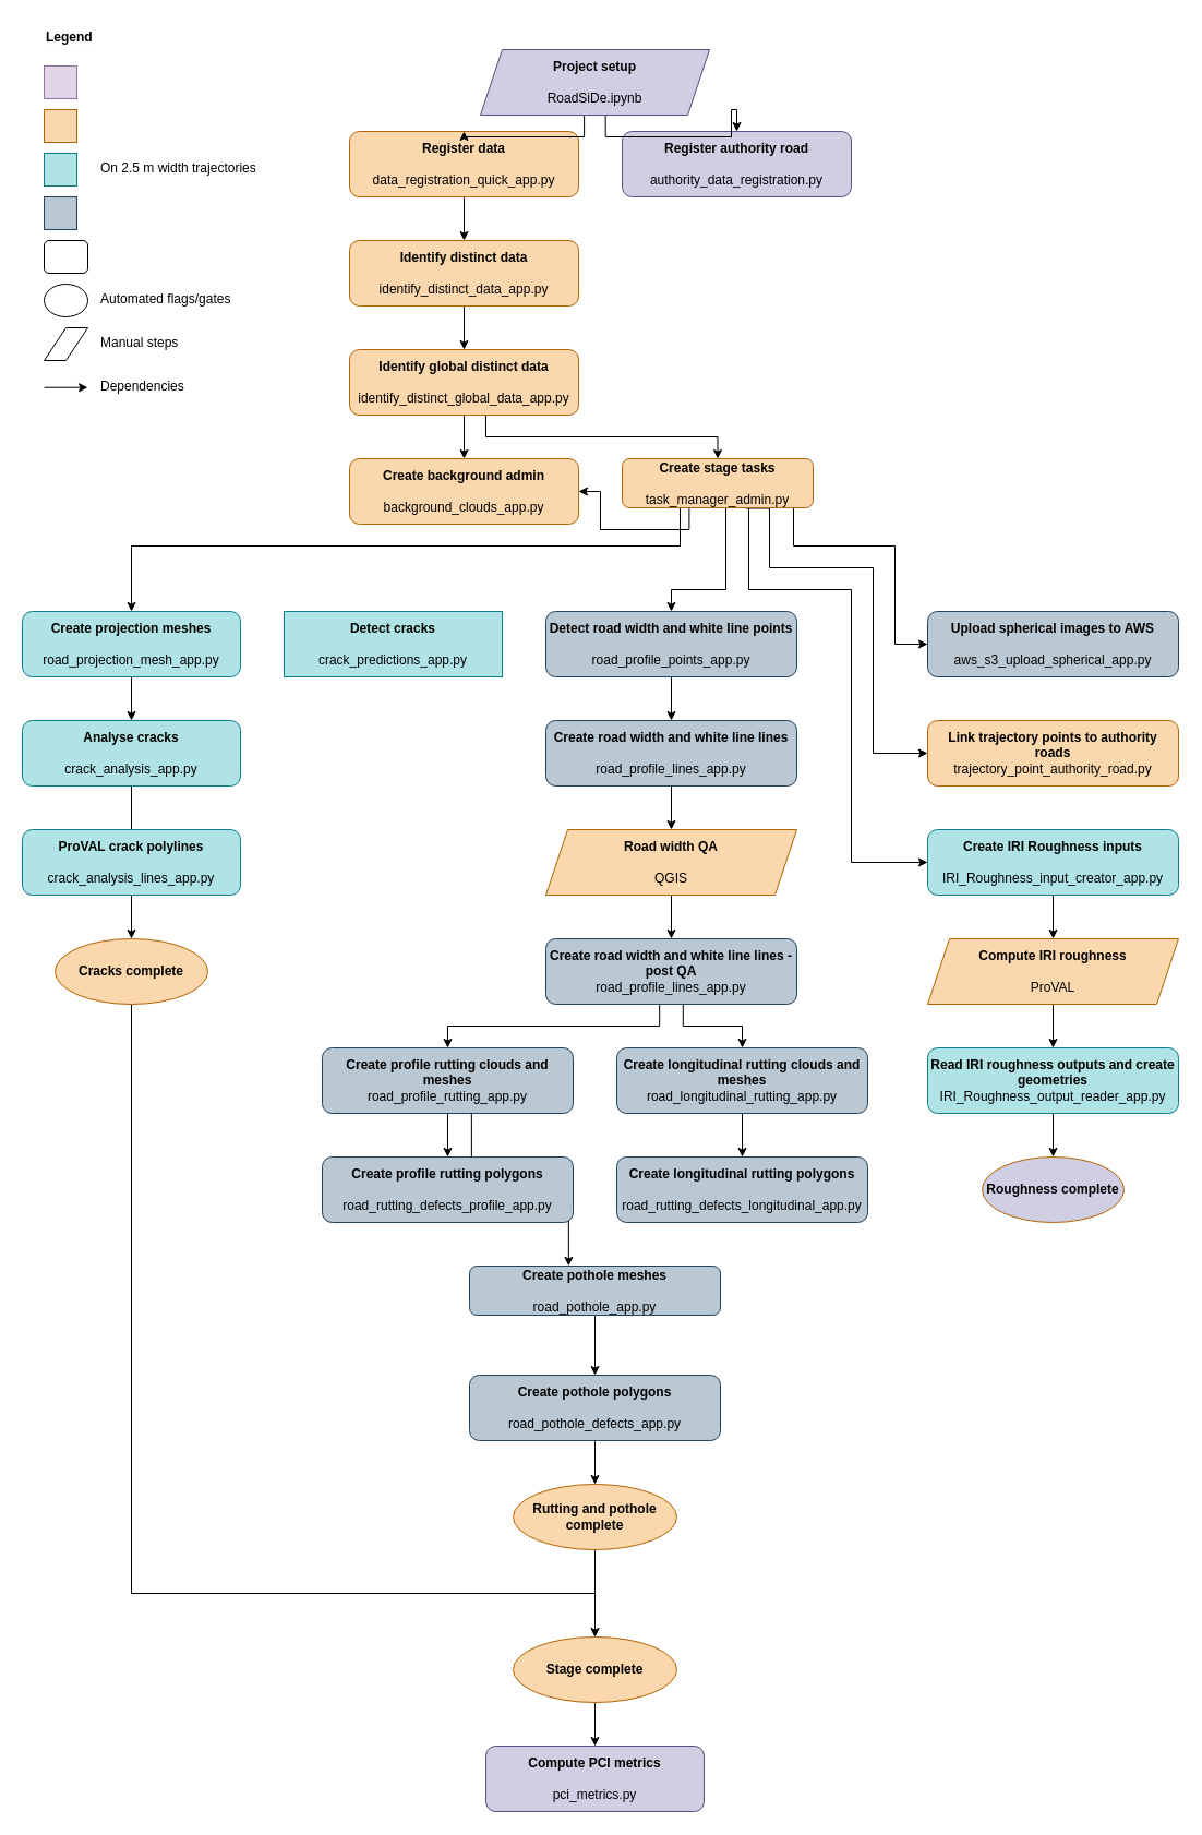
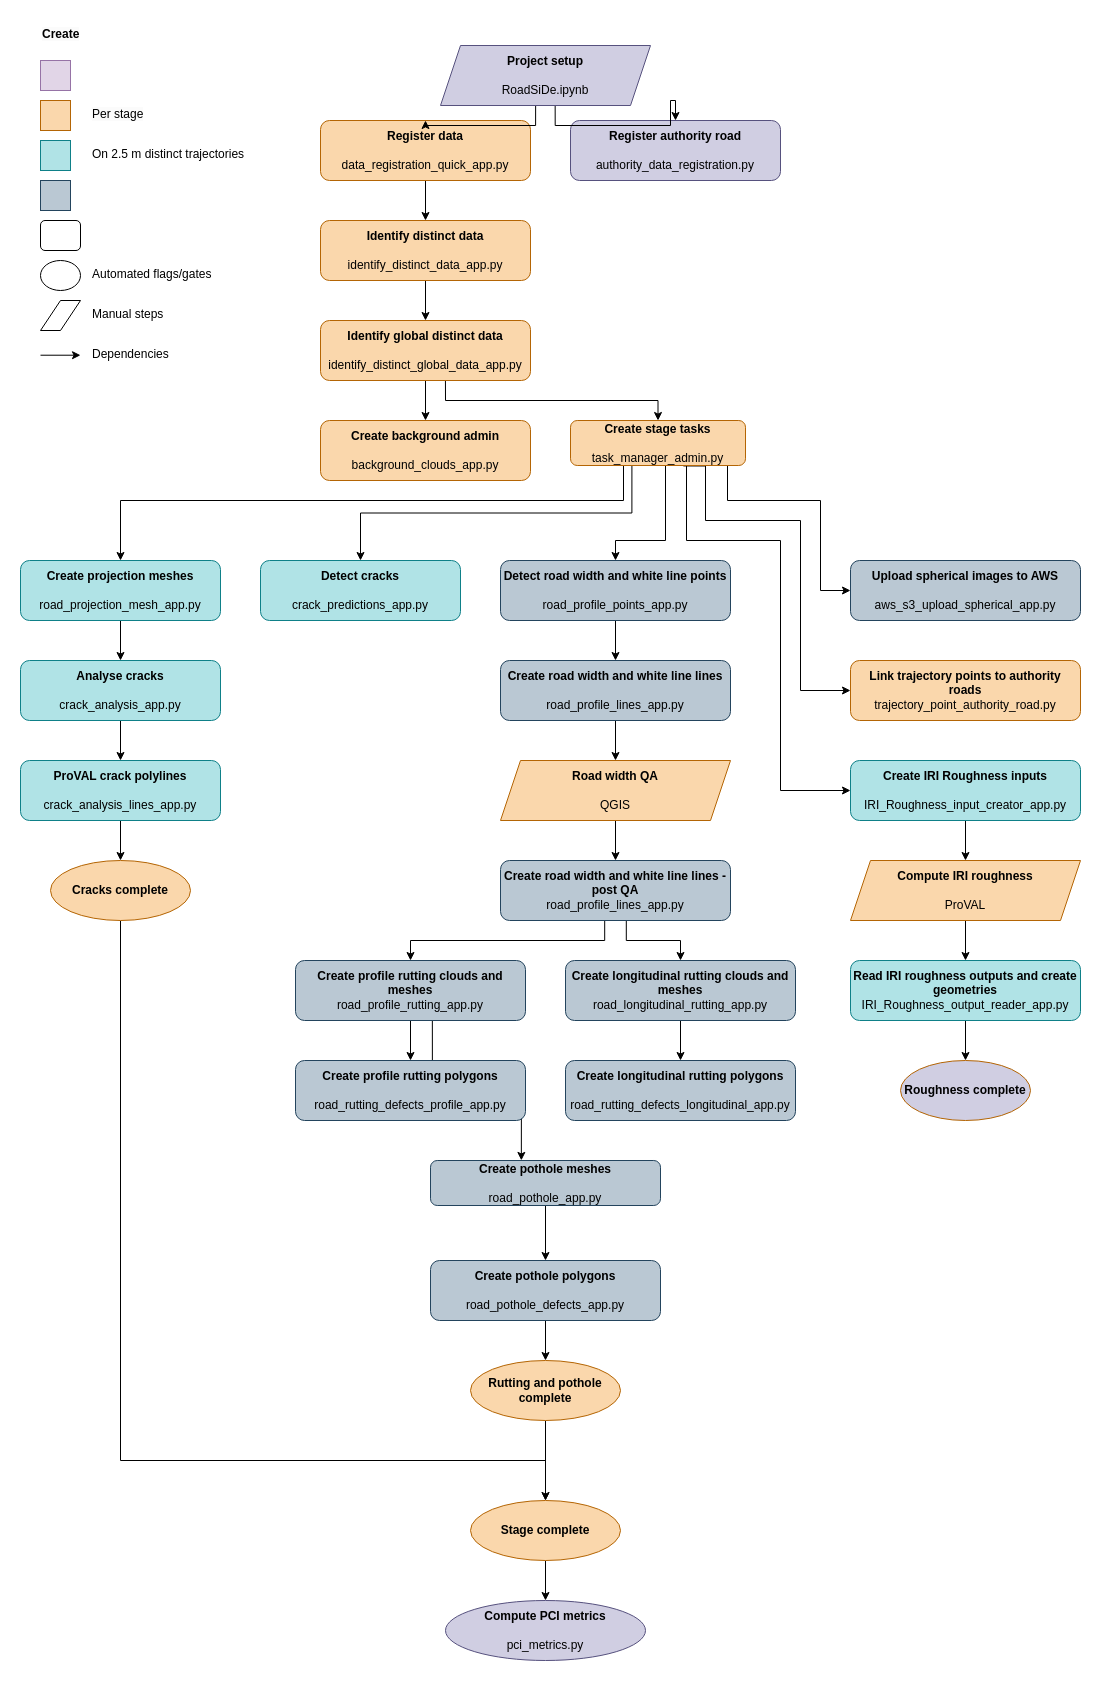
- <mxCell id="75" value="&lt;span style=&quot;color: rgb(0, 0, 0); font-family: Helvetica; font-size: 12px; font-style: normal; font-variant-ligatures: normal; font-variant-caps: normal; letter-spacing: normal; orphans: 2; text-align: center; text-indent: 0px; text-transform: none; widows: 2; word-spacing: 0px; -webkit-text-stroke-width: 0px; white-space: normal; background-color: rgb(251, 251, 251); text-decoration-thickness: initial; text-decoration-style: initial; text-decoration-color: initial; float: none; display: inline !important;&quot;&gt;&lt;b&gt;Legend&lt;/b&gt;&lt;/span&gt;" style="text;whiteSpace=wrap;html=1;" parent="1" vertex="1"><mxGeometry x="40" y="20" width="130" height="30" as="geometry" /></mxCell>
+ <mxCell id="75" value="&lt;span style=&quot;color: rgb(0, 0, 0); font-family: Helvetica; font-size: 12px; font-style: normal; font-variant-ligatures: normal; font-variant-caps: normal; letter-spacing: normal; orphans: 2; text-align: center; text-indent: 0px; text-transform: none; widows: 2; word-spacing: 0px; -webkit-text-stroke-width: 0px; white-space: normal; background-color: rgb(251, 251, 251); text-decoration-thickness: initial; text-decoration-style: initial; text-decoration-color: initial; float: none; display: inline !important;&quot;&gt;&lt;b&gt;Create&lt;/b&gt;&lt;/span&gt;" style="text;whiteSpace=wrap;html=1;" parent="1" vertex="1"><mxGeometry x="40" y="20" width="130" height="30" as="geometry" /></mxCell>
+ <mxCell id="47" value="&lt;span style=&quot;color: rgb(0, 0, 0); font-family: Helvetica; font-size: 12px; font-style: normal; font-variant-ligatures: normal; font-variant-caps: normal; font-weight: 400; letter-spacing: normal; orphans: 2; text-align: center; text-indent: 0px; text-transform: none; widows: 2; word-spacing: 0px; -webkit-text-stroke-width: 0px; white-space: normal; background-color: rgb(251, 251, 251); text-decoration-thickness: initial; text-decoration-style: initial; text-decoration-color: initial; float: none; display: inline !important;&quot;&gt;Per stage&lt;/span&gt;" style="text;whiteSpace=wrap;html=1;" parent="1" vertex="1"><mxGeometry x="90" y="100" width="130" height="30" as="geometry" /></mxCell>
- <mxCell id="72" value="&lt;div style=&quot;text-align: center;&quot;&gt;On 2.5 m width trajectories&lt;/div&gt;" style="text;whiteSpace=wrap;html=1;" parent="1" vertex="1"><mxGeometry x="90" y="140" width="170" height="30" as="geometry" /></mxCell>
+ <mxCell id="72" value="&lt;div style=&quot;text-align: center;&quot;&gt;On 2.5 m distinct trajectories&lt;/div&gt;" style="text;whiteSpace=wrap;html=1;" parent="1" vertex="1"><mxGeometry x="90" y="140" width="170" height="30" as="geometry" /></mxCell>
- <mxCell id="18" style="edgeStyle=orthogonalEdgeStyle;rounded=0;orthogonalLoop=1;jettySize=auto;html=1;exitX=0.351;exitY=1;exitDx=0;exitDy=0;exitPerimeter=0;" parent="1" source="23" target="4" edge="1"><mxGeometry relative="1" as="geometry" /></mxCell>
+ <mxCell id="18" style="edgeStyle=orthogonalEdgeStyle;rounded=0;orthogonalLoop=1;jettySize=auto;html=1;exitX=0.351;exitY=1;exitDx=0;exitDy=0;entryX=0.5;entryY=0;entryDx=0;entryDy=0;exitPerimeter=0;" parent="1" source="23" target="24" edge="1"><mxGeometry relative="1" as="geometry" /></mxCell>
- <mxCell id="24" value="&lt;b&gt;Detect cracks&lt;br&gt;&lt;/b&gt;&lt;br&gt;crack_predictions_app.py" style="whiteSpace=wrap;html=1;fillColor=#b0e3e6;strokeColor=#0e8088;rounded=0;" parent="1" vertex="1"><mxGeometry x="260" y="560" width="200" height="60" as="geometry" /></mxCell>
+ <mxCell id="24" value="&lt;b&gt;Detect cracks&lt;br&gt;&lt;/b&gt;&lt;br&gt;crack_predictions_app.py" style="rounded=1;whiteSpace=wrap;html=1;fillColor=#b0e3e6;strokeColor=#0e8088;" parent="1" vertex="1"><mxGeometry x="260" y="560" width="200" height="60" as="geometry" /></mxCell>
- <mxCell id="25" style="edgeStyle=orthogonalEdgeStyle;rounded=0;orthogonalLoop=1;jettySize=auto;html=1;exitX=0.5;exitY=1;exitDx=0;exitDy=0;entryX=0.5;entryY=0;entryDx=0;entryDy=0;endArrow=none;" parent="1" source="26" target="28" edge="1"><mxGeometry relative="1" as="geometry" /></mxCell>
+ <mxCell id="25" style="edgeStyle=orthogonalEdgeStyle;rounded=0;orthogonalLoop=1;jettySize=auto;html=1;exitX=0.5;exitY=1;exitDx=0;exitDy=0;entryX=0.5;entryY=0;entryDx=0;entryDy=0;" parent="1" source="26" target="28" edge="1"><mxGeometry relative="1" as="geometry" /></mxCell>
- <mxCell id="68" value="&lt;b&gt;Compute PCI metrics&lt;br&gt;&lt;/b&gt;&lt;br&gt;pci_metrics.py" style="rounded=1;whiteSpace=wrap;html=1;fillColor=#d0cee2;strokeColor=#56517e;" parent="1" vertex="1"><mxGeometry x="445" y="1600" width="200" height="60" as="geometry" /></mxCell>
+ <mxCell id="68" value="&lt;b&gt;Compute PCI metrics&lt;br&gt;&lt;/b&gt;&lt;br&gt;pci_metrics.py" style="ellipse;whiteSpace=wrap;html=1;fillColor=#d0cee2;strokeColor=#56517e;" parent="1" vertex="1"><mxGeometry x="445" y="1600" width="200" height="60" as="geometry" /></mxCell>
